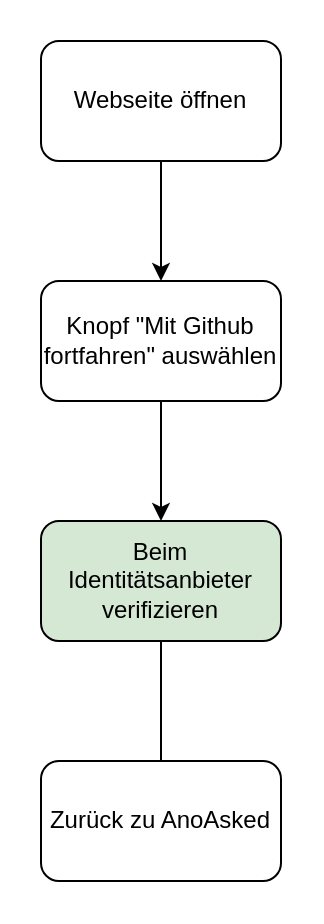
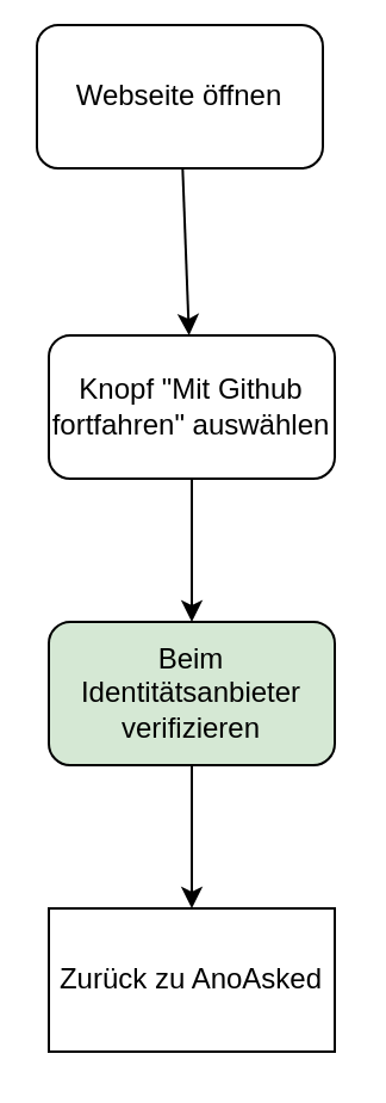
- <mxCell id="2" value="Webseite öffnen" style="rounded=1;whiteSpace=wrap;html=1;" vertex="1" parent="1"><mxGeometry x="20" y="20" width="120" height="60" as="geometry" /></mxCell>
+ <mxCell id="2" value="Webseite öffnen" style="rounded=1;whiteSpace=wrap;html=1;" vertex="1" parent="1"><mxGeometry x="15" y="10" width="120" height="60" as="geometry" /></mxCell>
- <mxCell id="8" value="" style="endArrow=none;html=1;rounded=0;" edge="1" parent="1" source="5" target="6"><mxGeometry width="50" height="50" relative="1" as="geometry"><mxPoint x="190" y="350" as="sourcePoint" /><mxPoint x="190" y="410" as="targetPoint" /></mxGeometry></mxCell>
+ <mxCell id="8" value="" style="endArrow=classic;html=1;rounded=0;" edge="1" parent="1" source="5" target="6"><mxGeometry width="50" height="50" relative="1" as="geometry"><mxPoint x="190" y="350" as="sourcePoint" /><mxPoint x="190" y="410" as="targetPoint" /></mxGeometry></mxCell>
- <mxCell id="6" value="Zurück zu AnoAsked" style="rounded=1;whiteSpace=wrap;html=1;" vertex="1" parent="1"><mxGeometry x="20" y="380" width="120" height="60" as="geometry" /></mxCell>
+ <mxCell id="6" value="Zurück zu AnoAsked" style="whiteSpace=wrap;html=1;rounded=0;" vertex="1" parent="1"><mxGeometry x="20" y="380" width="120" height="60" as="geometry" /></mxCell>
